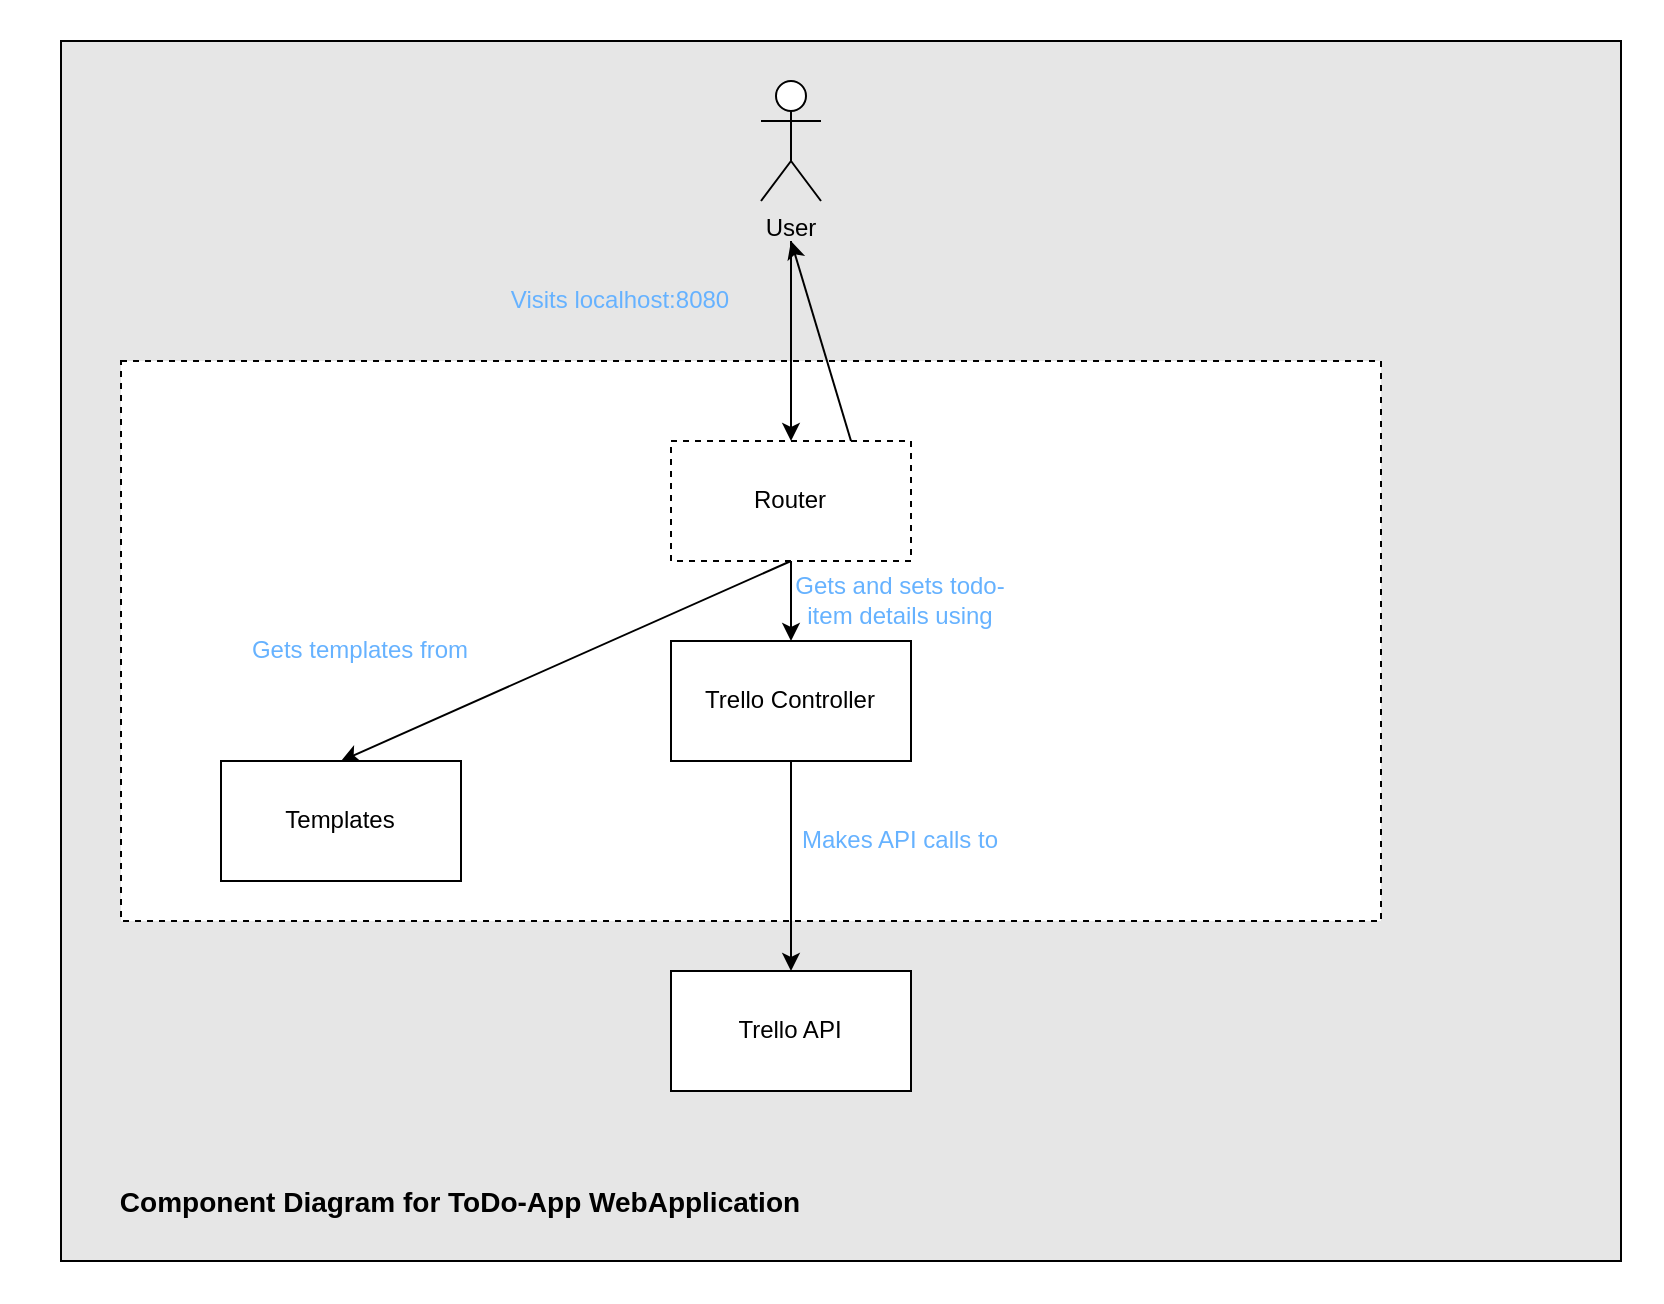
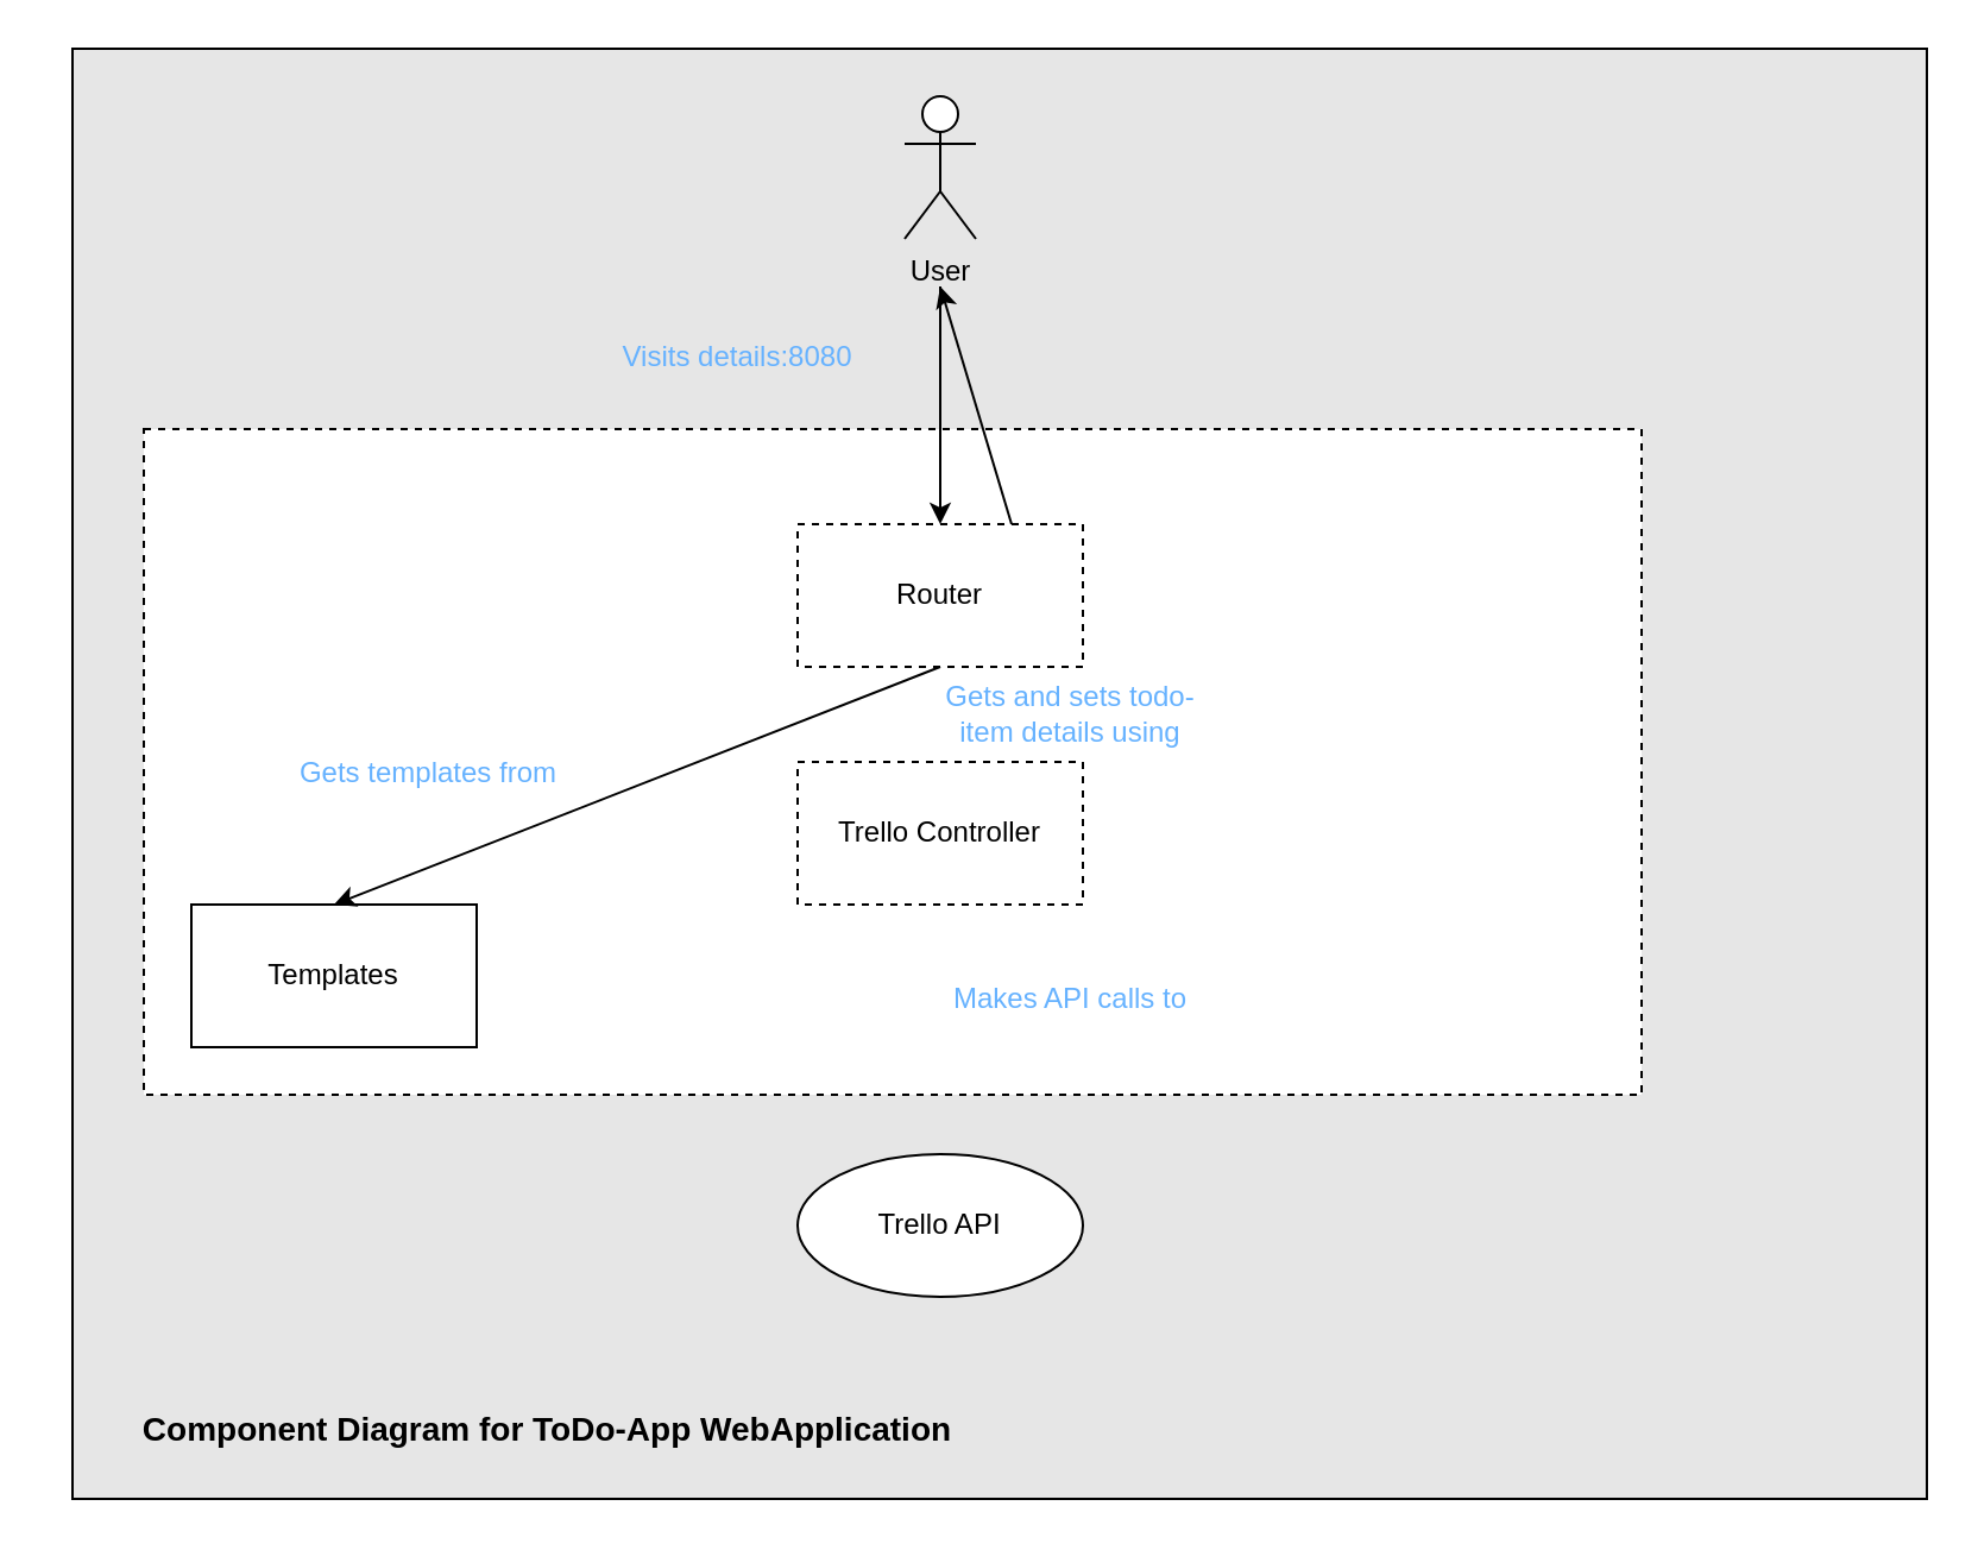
- <mxCell id="7" value="Visits localhost:8080" style="text;html=1;strokeColor=none;fillColor=none;align=center;verticalAlign=middle;whiteSpace=wrap;rounded=0;fontColor=#66B2FF;" vertex="1" parent="1"><mxGeometry x="250" y="140" width="120" height="20" as="geometry" /></mxCell>
+ <mxCell id="7" value="Visits details:8080" style="text;html=1;strokeColor=none;fillColor=none;align=center;verticalAlign=middle;whiteSpace=wrap;rounded=0;fontColor=#66B2FF;" vertex="1" parent="1"><mxGeometry x="250" y="140" width="120" height="20" as="geometry" /></mxCell>
- <mxCell id="13" value="" style="endArrow=classic;html=1;entryX=0.5;entryY=0;entryDx=0;entryDy=0;exitX=0.5;exitY=1;exitDx=0;exitDy=0;" edge="1" parent="1" source="8" target="15"><mxGeometry width="50" height="50" relative="1" as="geometry"><mxPoint x="405" y="290" as="sourcePoint" /><mxPoint x="150" y="390" as="targetPoint" /></mxGeometry></mxCell>
- <mxCell id="15" value="Trello Controller" style="rounded=0;whiteSpace=wrap;html=1;" vertex="1" parent="1"><mxGeometry x="335" y="320" width="120" height="60" as="geometry" /></mxCell>
+ <mxCell id="15" value="Trello Controller" style="rounded=0;whiteSpace=wrap;html=1;dashed=1;" vertex="1" parent="1"><mxGeometry x="335" y="320" width="120" height="60" as="geometry" /></mxCell>
- <mxCell id="9" value="Templates" style="rounded=0;whiteSpace=wrap;html=1;" vertex="1" parent="1"><mxGeometry x="110" y="380" width="120" height="60" as="geometry" /></mxCell>
+ <mxCell id="9" value="Templates" style="rounded=0;whiteSpace=wrap;html=1;" vertex="1" parent="1"><mxGeometry x="80" y="380" width="120" height="60" as="geometry" /></mxCell>
- <mxCell id="16" value="" style="endArrow=classic;html=1;entryX=0.5;entryY=0;entryDx=0;entryDy=0;exitX=0.5;exitY=1;exitDx=0;exitDy=0;" edge="1" parent="1" source="15" target="12"><mxGeometry width="50" height="50" relative="1" as="geometry"><mxPoint x="405" y="290" as="sourcePoint" /><mxPoint x="405" y="330" as="targetPoint" /></mxGeometry></mxCell>
- <mxCell id="12" value="Trello API" style="rounded=0;whiteSpace=wrap;html=1;" vertex="1" parent="1"><mxGeometry x="335" y="485" width="120" height="60" as="geometry" /></mxCell>
+ <mxCell id="12" value="Trello API" style="ellipse;whiteSpace=wrap;html=1;" vertex="1" parent="1"><mxGeometry x="335" y="485" width="120" height="60" as="geometry" /></mxCell>
